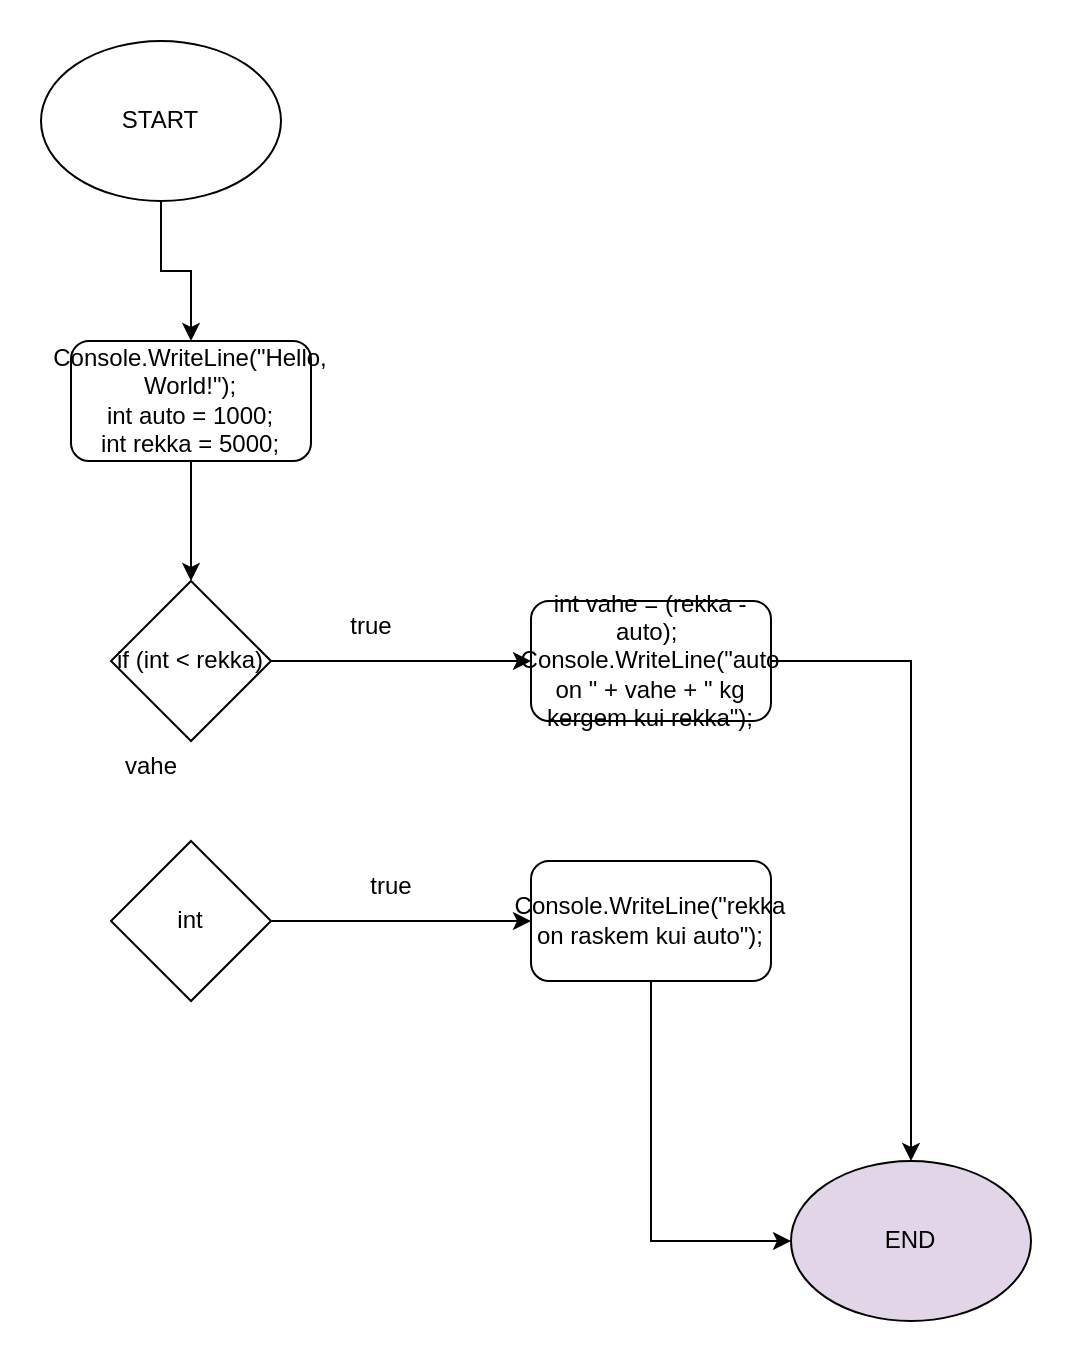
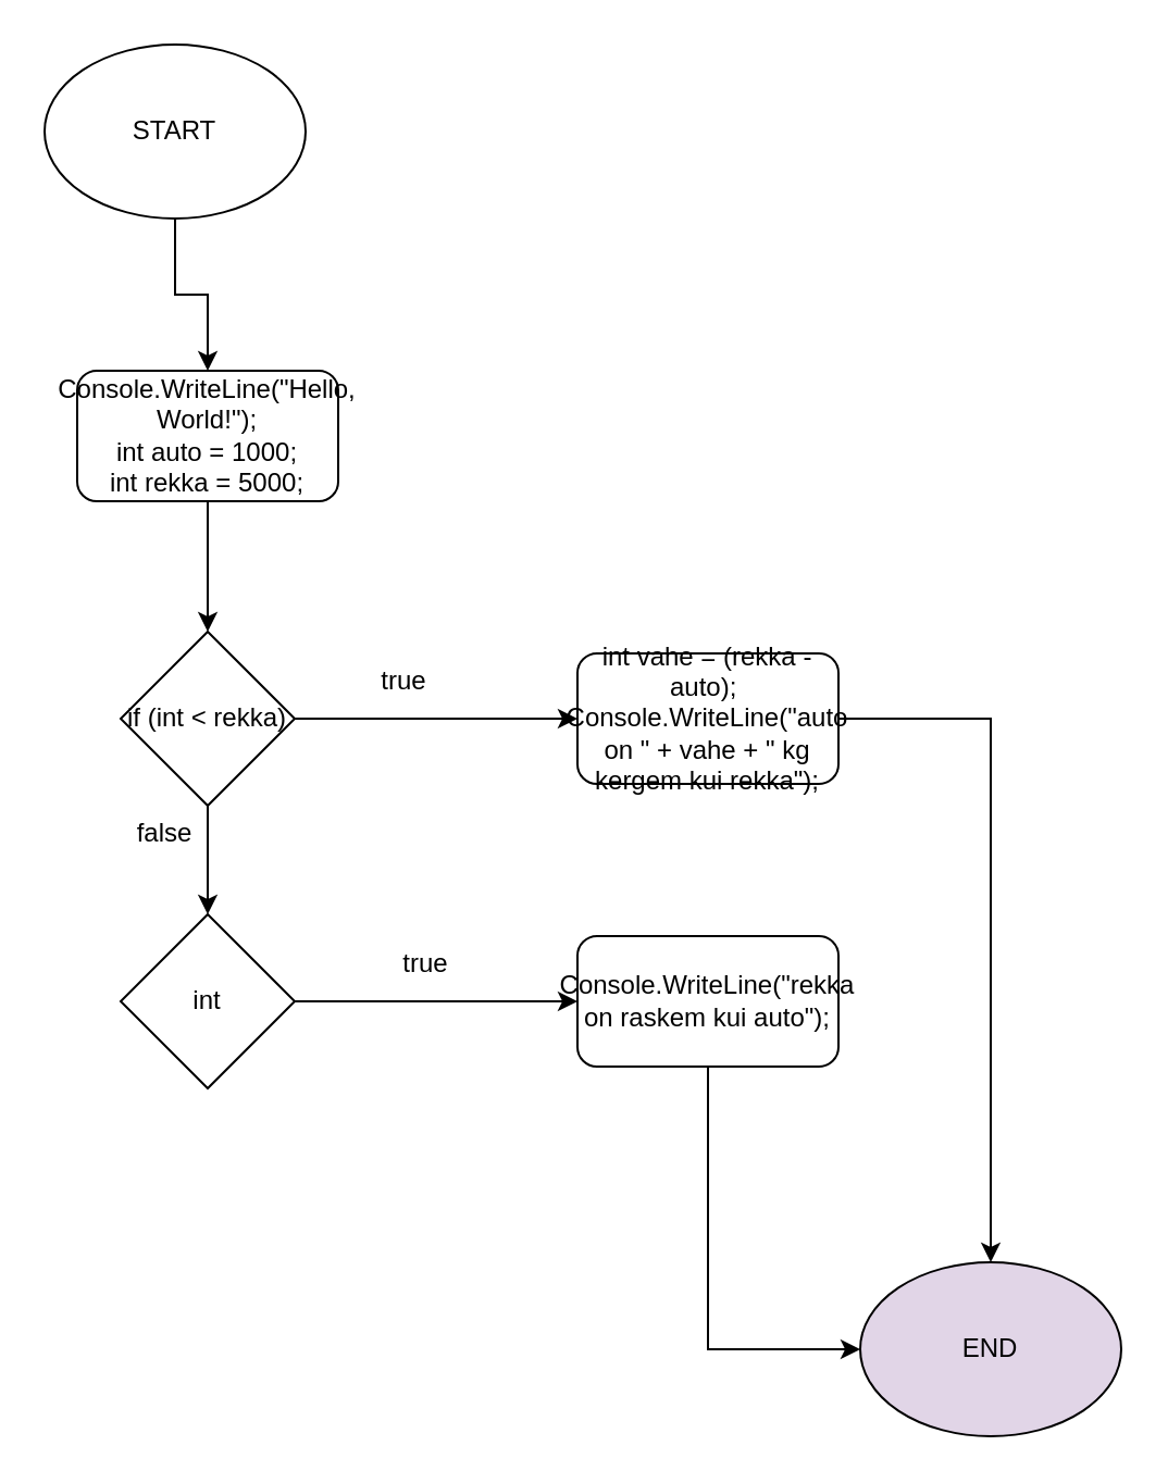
- <mxCell id="17" value="vahe" style="text;html=1;align=center;verticalAlign=middle;resizable=0;points=[];autosize=1;strokeColor=none;fillColor=none;" vertex="1" parent="1"><mxGeometry x="50" y="368" width="50" height="30" as="geometry" /></mxCell>
+ <mxCell id="17" value="false" style="text;html=1;align=center;verticalAlign=middle;resizable=0;points=[];autosize=1;strokeColor=none;fillColor=none;" vertex="1" parent="1"><mxGeometry x="50" y="368" width="50" height="30" as="geometry" /></mxCell>
+ <mxCell id="7" style="edgeStyle=orthogonalEdgeStyle;rounded=0;orthogonalLoop=1;jettySize=auto;html=1;entryX=0.5;entryY=0;entryDx=0;entryDy=0;" edge="1" parent="1" source="8" target="13"><mxGeometry relative="1" as="geometry" /></mxCell>
